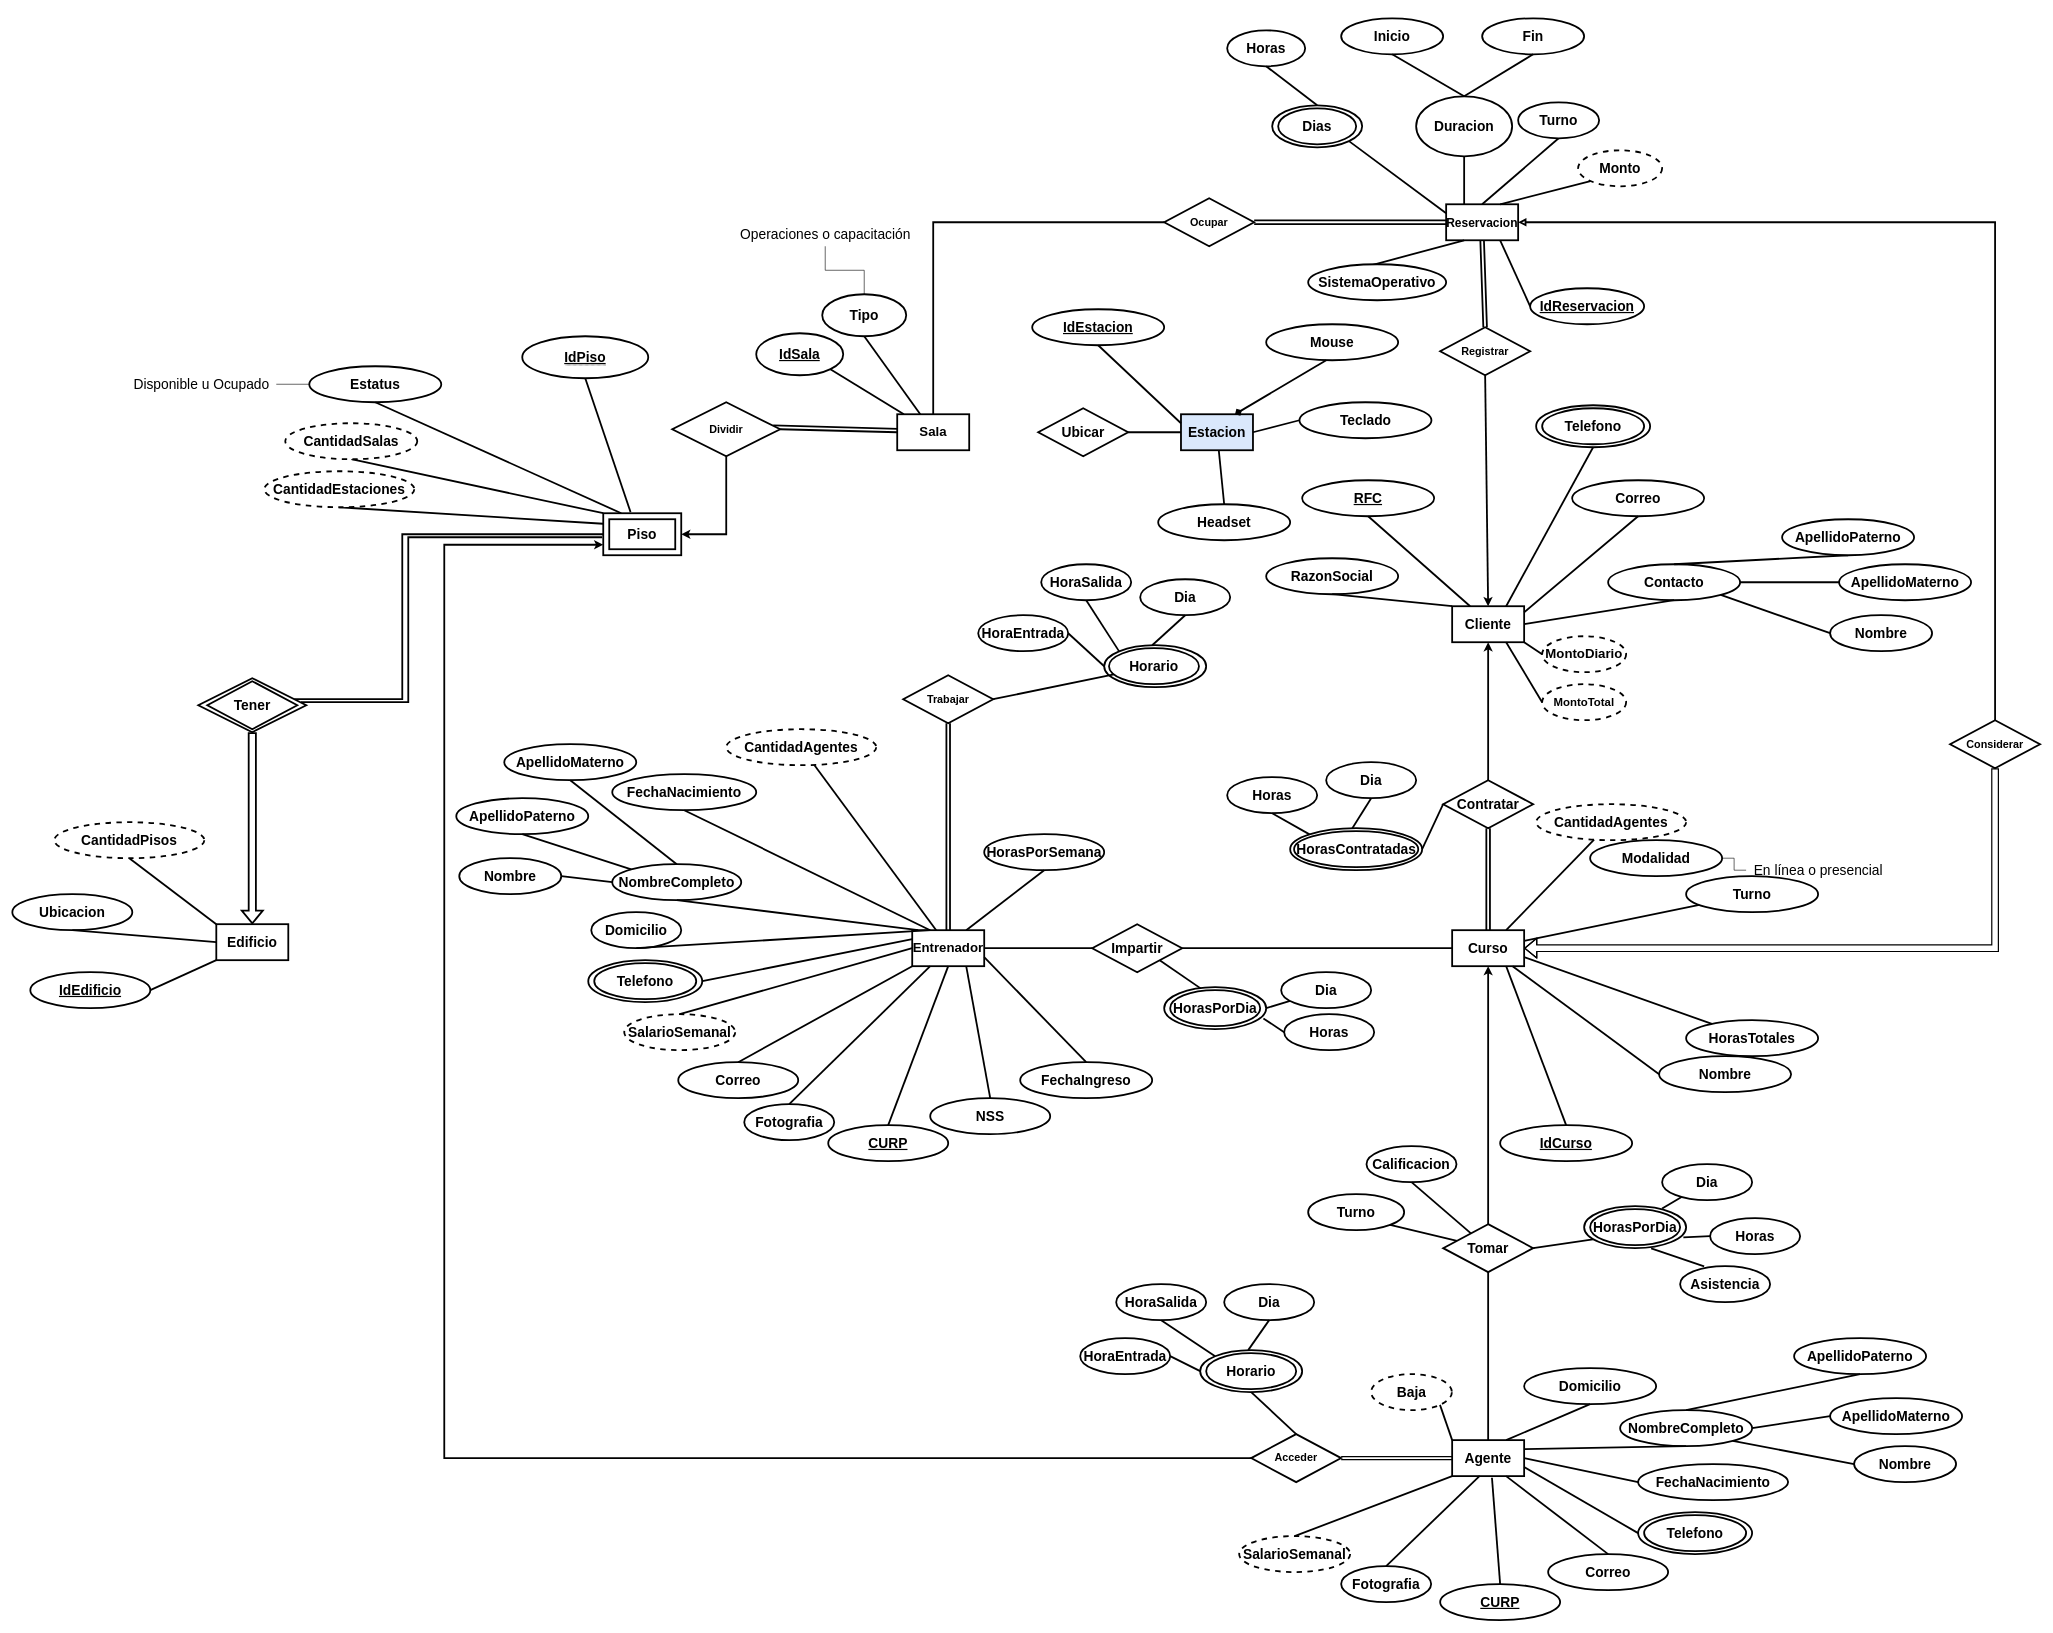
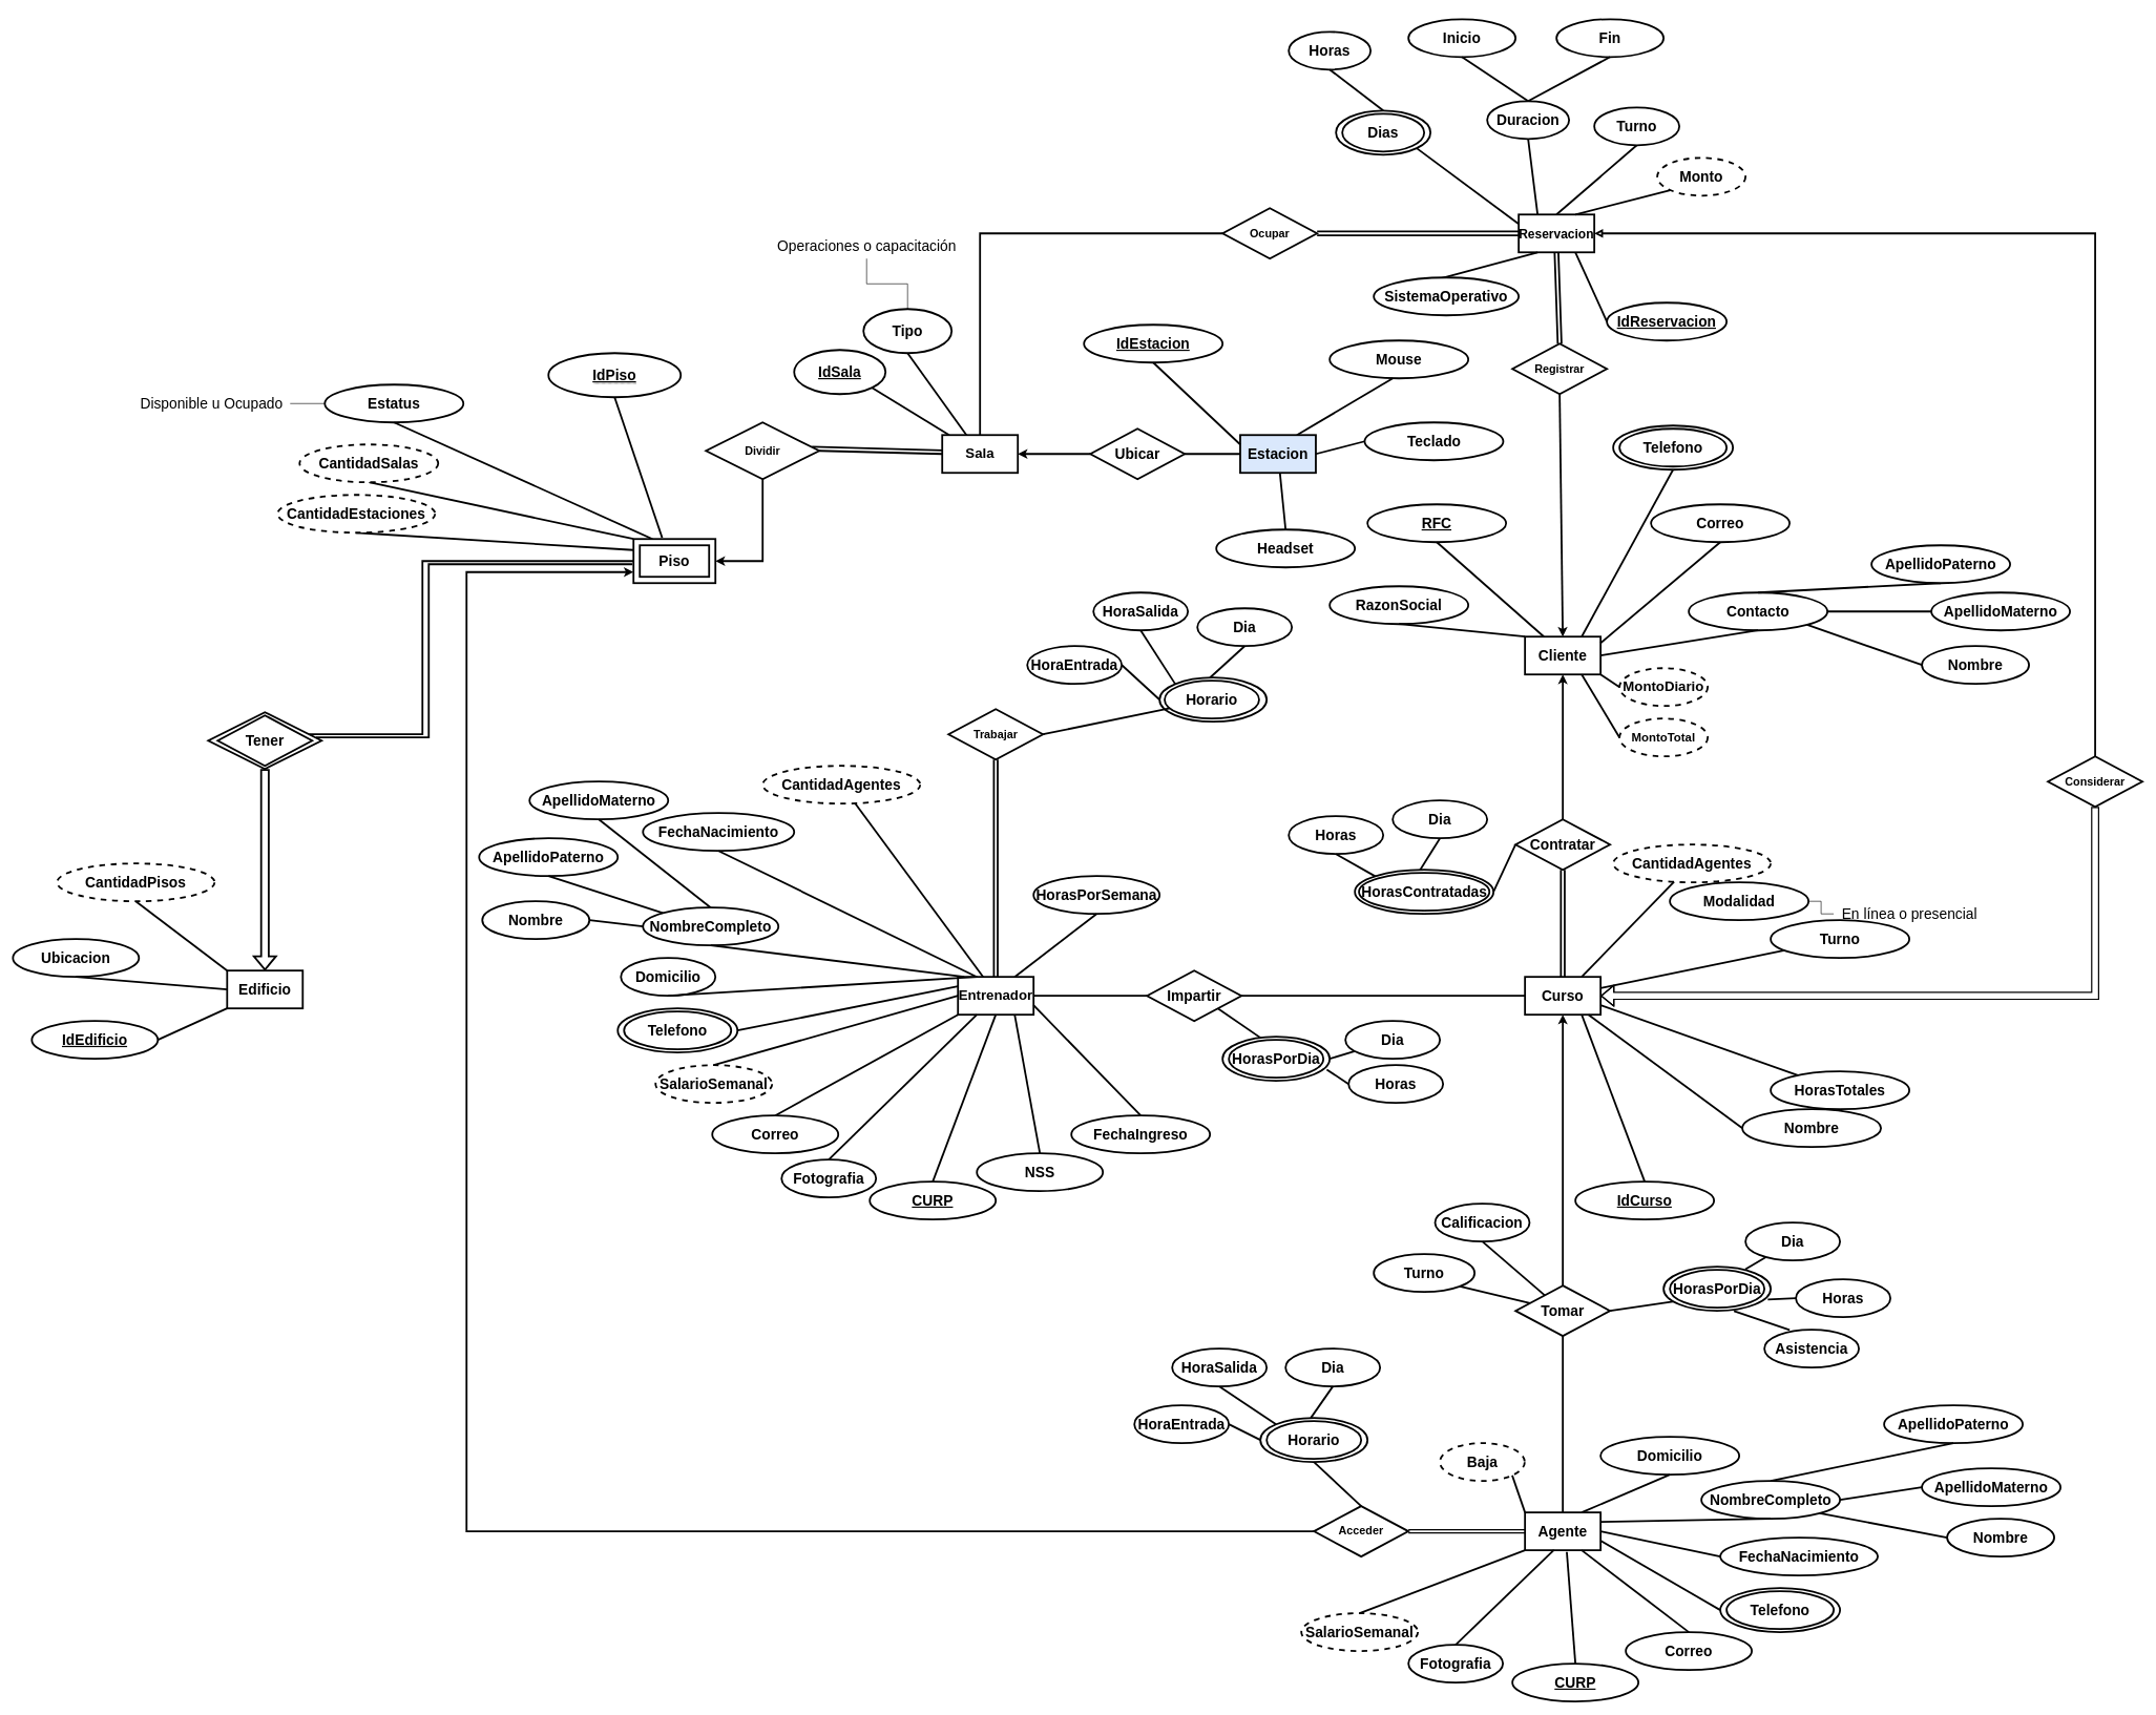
- <mxCell id="210" value="Duracion" style="ellipse;whiteSpace=wrap;html=1;strokeWidth=3;fontSize=23;fontStyle=1" vertex="1" parent="1"><mxGeometry x="2360" y="160" width="160" height="100" as="geometry" /></mxCell>
+ <mxCell id="210" value="Duracion" style="ellipse;whiteSpace=wrap;html=1;strokeWidth=3;fontSize=23;fontStyle=1" vertex="1" parent="1"><mxGeometry x="2360" y="160" width="130" height="60" as="geometry" /></mxCell>
- <mxCell id="78" value="" style="endArrow=diamond;html=1;rounded=0;strokeWidth=3;fontSize=23;elbow=vertical;exitX=0.455;exitY=1;exitDx=0;exitDy=0;entryX=0.75;entryY=0;entryDx=0;entryDy=0;exitPerimeter=0;fontStyle=1;" edge="1" parent="1" source="74" target="9"><mxGeometry width="50" height="50" relative="1" as="geometry"><mxPoint x="2213" y="950" as="sourcePoint" /><mxPoint x="2243" y="1140" as="targetPoint" /></mxGeometry></mxCell>
+ <mxCell id="78" value="" style="endArrow=none;html=1;rounded=0;strokeWidth=3;fontSize=23;elbow=vertical;exitX=0.455;exitY=1;exitDx=0;exitDy=0;entryX=0.75;entryY=0;entryDx=0;entryDy=0;exitPerimeter=0;fontStyle=1" edge="1" parent="1" source="74" target="9"><mxGeometry width="50" height="50" relative="1" as="geometry"><mxPoint x="2213" y="950" as="sourcePoint" /><mxPoint x="2243" y="1140" as="targetPoint" /></mxGeometry></mxCell>
+ <mxCell id="117" value="" style="endArrow=classic;html=1;rounded=0;strokeWidth=3;fontSize=23;edgeStyle=orthogonalEdgeStyle;elbow=vertical;exitX=0;exitY=0.5;exitDx=0;exitDy=0;fontStyle=1;entryX=1;entryY=0.5;entryDx=0;entryDy=0;" edge="1" parent="1" source="116" target="126"><mxGeometry width="50" height="50" relative="1" as="geometry"><mxPoint x="1815" y="640" as="sourcePoint" /><mxPoint x="1680" y="790" as="targetPoint" /><Array as="points"><mxPoint x="1640" y="720" /><mxPoint x="1640" y="720" /></Array></mxGeometry></mxCell>
